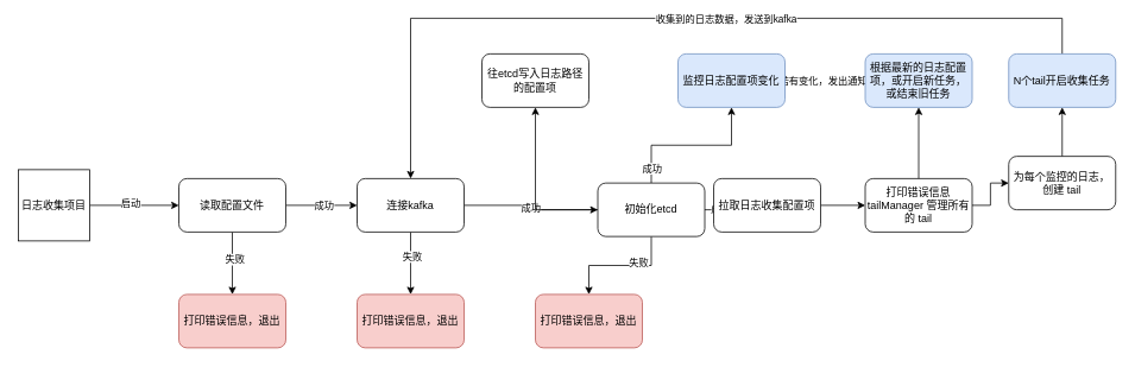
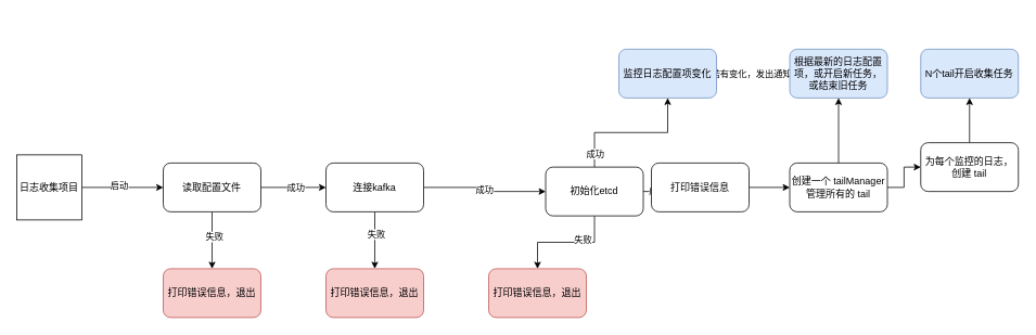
- <mxCell id="36" style="edgeStyle=orthogonalEdgeStyle;rounded=0;orthogonalLoop=1;jettySize=auto;html=1;entryX=0.5;entryY=0;entryDx=0;entryDy=0;" edge="1" parent="1" source="38" target="12"><mxGeometry relative="1" as="geometry"><Array as="points"><mxPoint x="1191" y="20" /><mxPoint x="460" y="20" /></Array></mxGeometry></mxCell>
- <mxCell id="37" value="收集到的日志数据，发送到kafka" style="edgeLabel;html=1;align=center;verticalAlign=middle;resizable=0;points=[];" vertex="1" connectable="0" parent="36"><mxGeometry x="-0.121" relative="1" as="geometry"><mxPoint as="offset" /></mxGeometry></mxCell>
- <mxCell id="23" value="往etcd写入日志路径的配置项" style="rounded=1;whiteSpace=wrap;html=1;" parent="1" vertex="1"><mxGeometry x="540" y="60" width="120" height="60" as="geometry" /></mxCell>
- <mxCell id="13" value="" style="edgeStyle=orthogonalEdgeStyle;rounded=0;orthogonalLoop=1;jettySize=auto;html=1;" parent="1" source="19" target="23" edge="1"><mxGeometry relative="1" as="geometry" /></mxCell>
- <mxCell id="26" value="拉取日志收集配置项" style="rounded=1;whiteSpace=wrap;html=1;" parent="1" vertex="1"><mxGeometry x="800" y="200" width="120" height="60" as="geometry" /></mxCell>
+ <mxCell id="26" value="打印错误信息" style="rounded=1;whiteSpace=wrap;html=1;" parent="1" vertex="1"><mxGeometry x="800" y="200" width="120" height="60" as="geometry" /></mxCell>
- <mxCell id="32" value="打印错误信息 tailManager 管理所有的 tail" style="rounded=1;whiteSpace=wrap;html=1;" parent="1" vertex="1"><mxGeometry x="970" y="200" width="120" height="60" as="geometry" /></mxCell>
+ <mxCell id="32" value="创建一个 tailManager 管理所有的 tail" style="rounded=1;whiteSpace=wrap;html=1;" parent="1" vertex="1"><mxGeometry x="970" y="200" width="120" height="60" as="geometry" /></mxCell>
